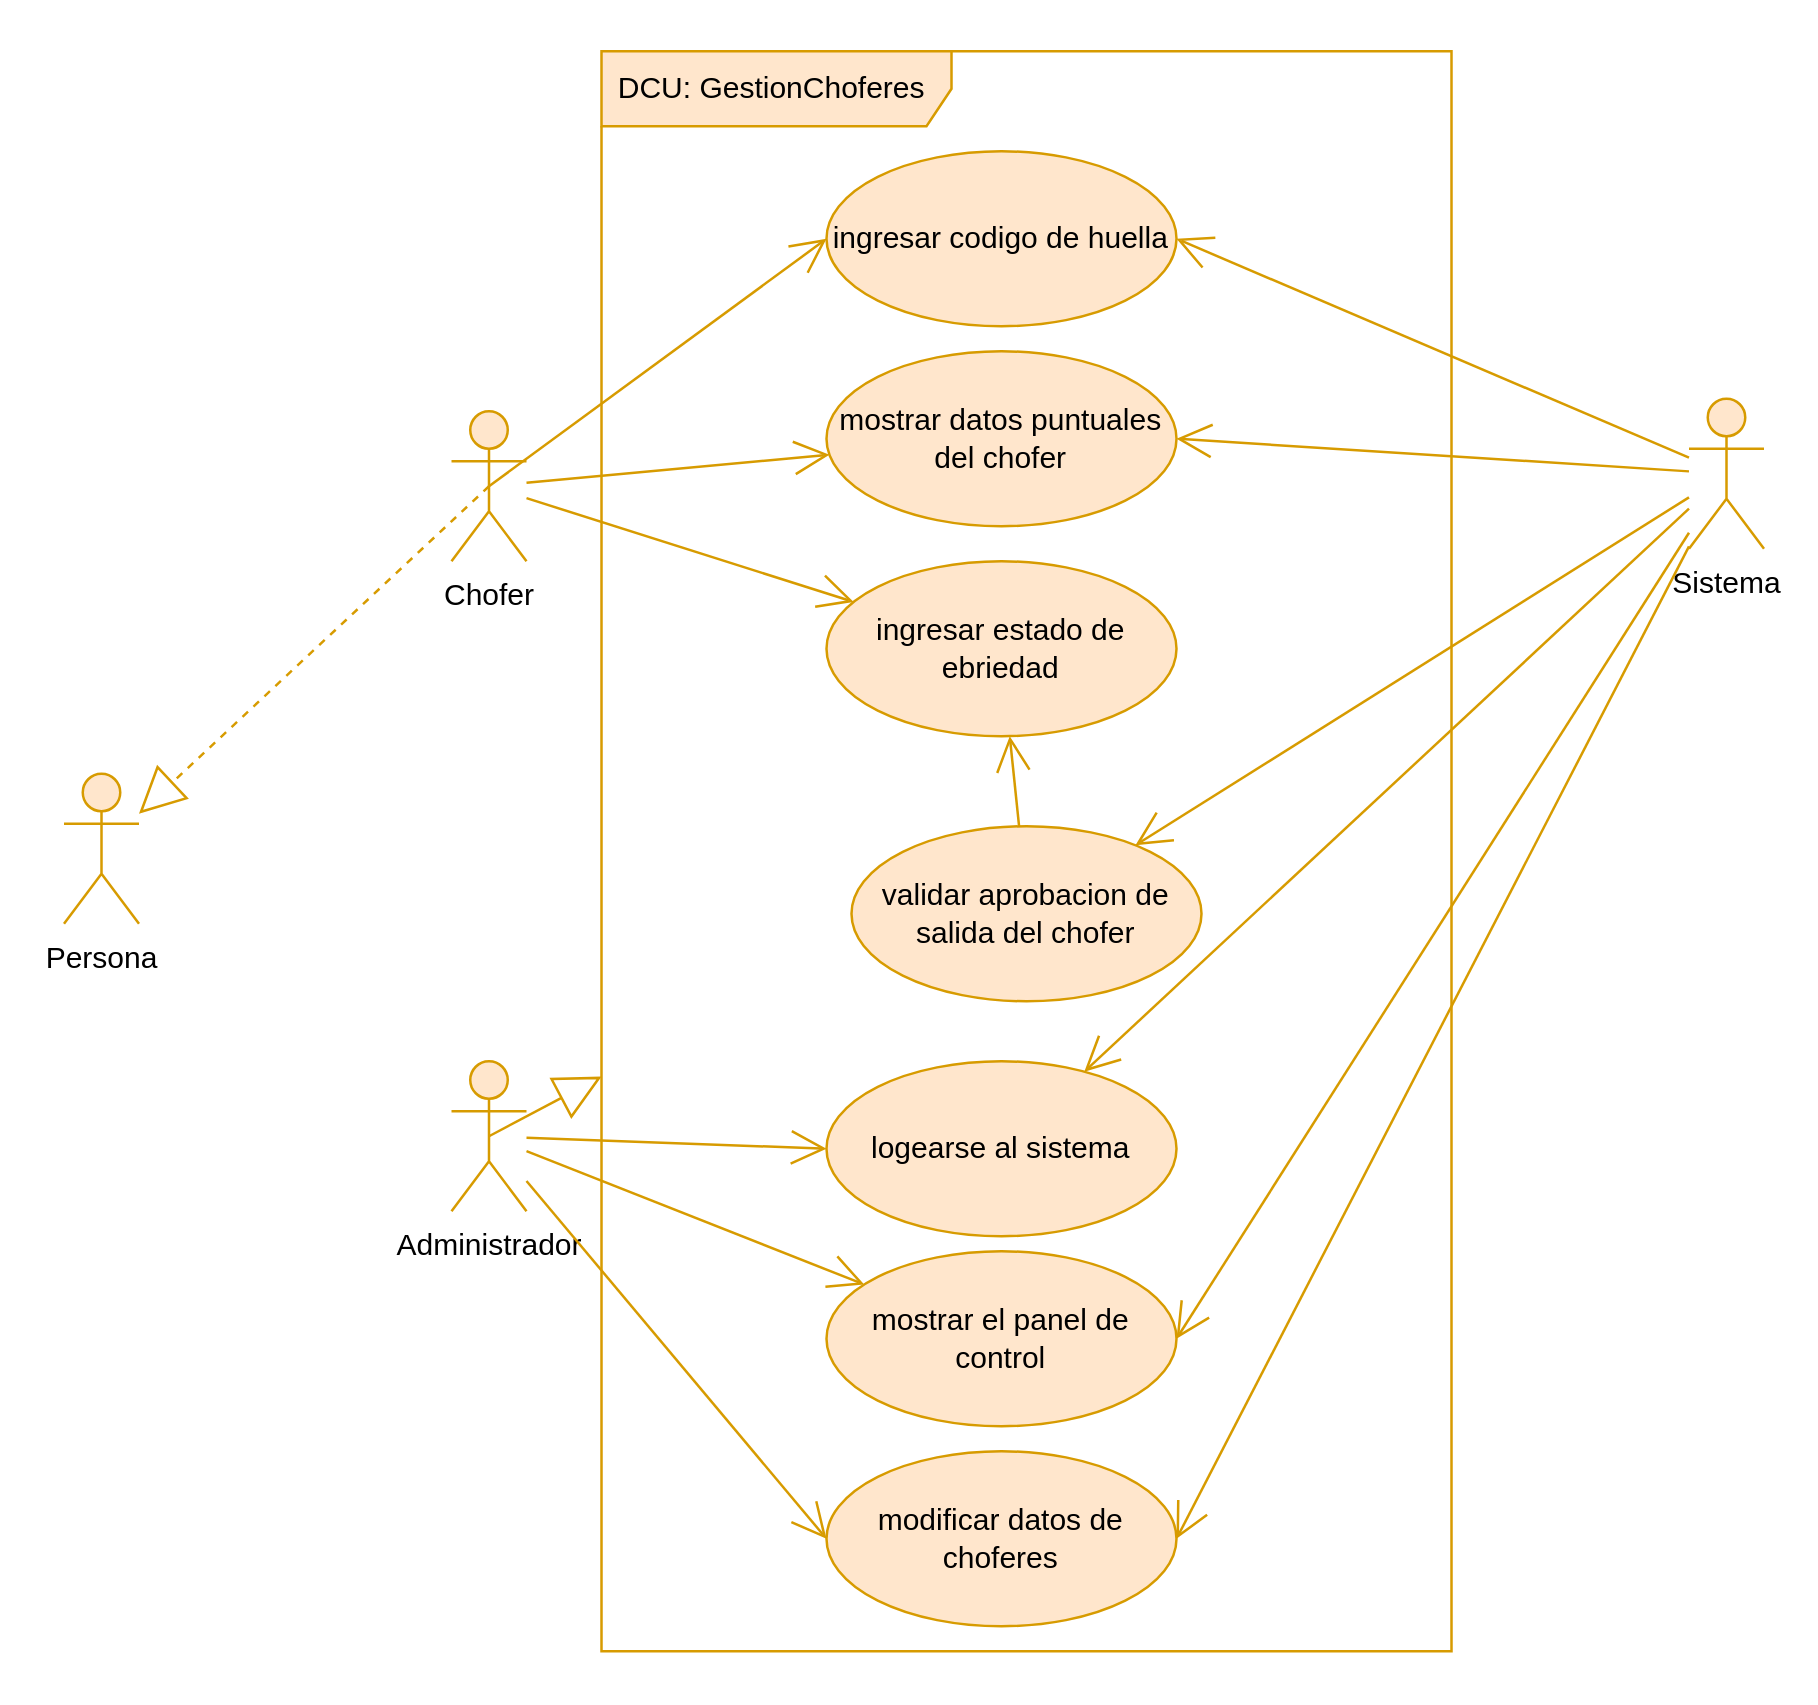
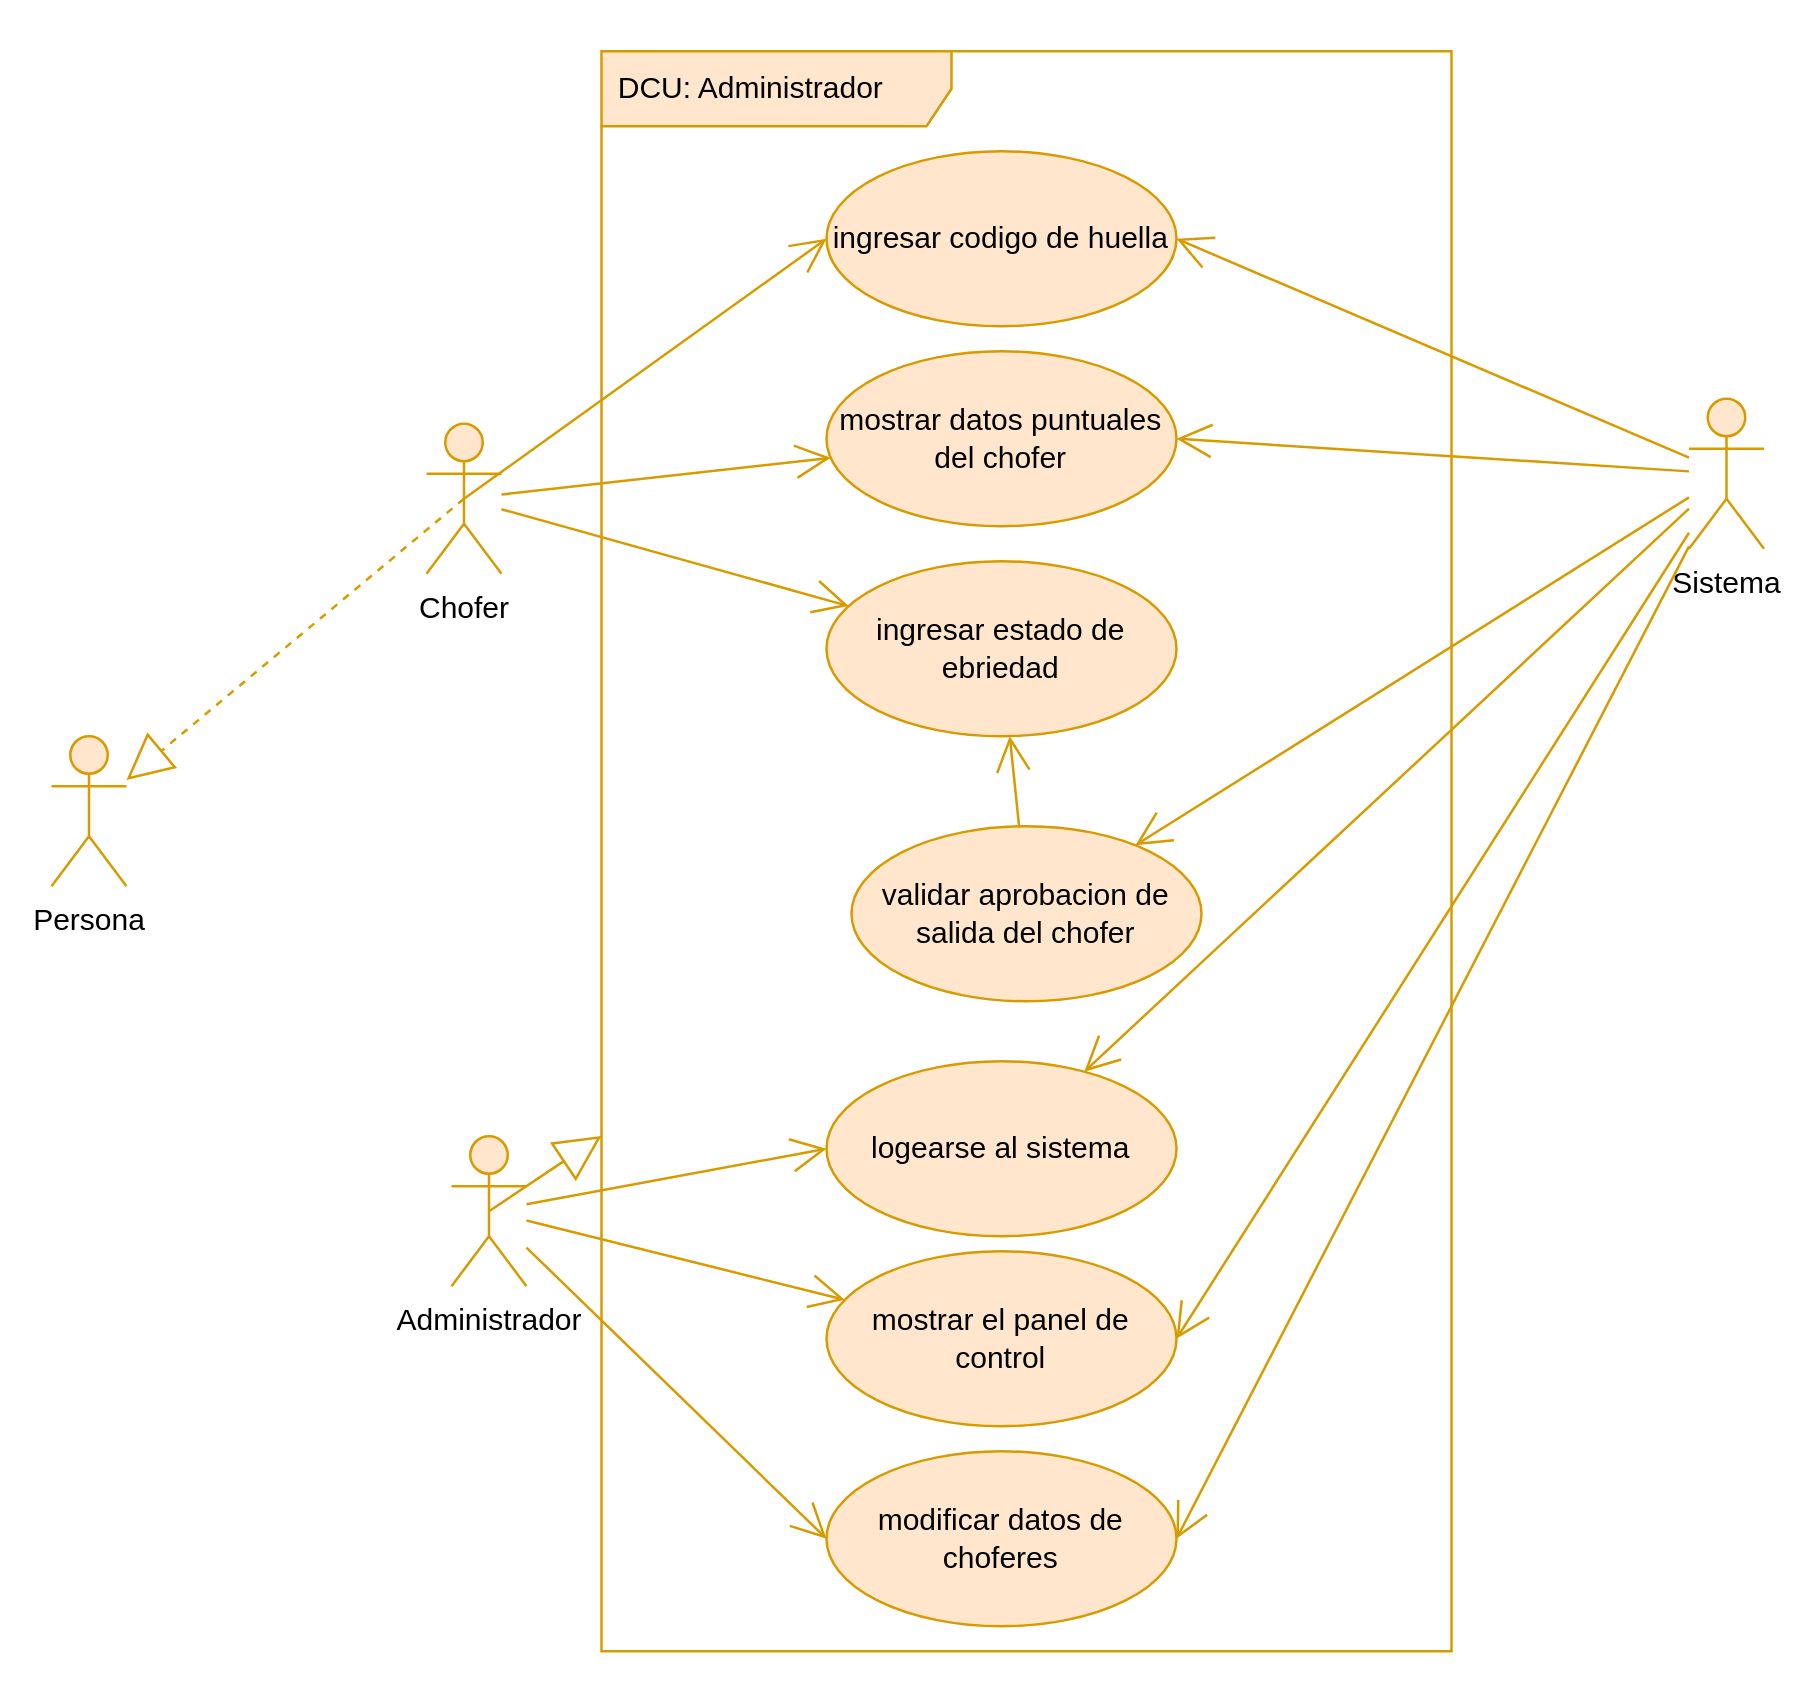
- <mxCell id="28" value="DCU: GestionChoferes" style="shape=umlFrame;whiteSpace=wrap;html=1;width=140;height=30;boundedLbl=1;verticalAlign=middle;align=left;spacingLeft=5;fillColor=#ffe6cc;strokeColor=#d79b00;" vertex="1" parent="1"><mxGeometry x="240" y="20" width="340" height="640" as="geometry" /></mxCell>
+ <mxCell id="28" value="DCU: Administrador" style="shape=umlFrame;whiteSpace=wrap;html=1;width=140;height=30;boundedLbl=1;verticalAlign=middle;align=left;spacingLeft=5;fillColor=#ffe6cc;strokeColor=#d79b00;" vertex="1" parent="1"><mxGeometry x="240" y="20" width="340" height="640" as="geometry" /></mxCell>
- <mxCell id="3" value="Chofer" style="shape=umlActor;verticalLabelPosition=bottom;verticalAlign=top;html=1;fillColor=#ffe6cc;strokeColor=#d79b00;" parent="1" vertex="1"><mxGeometry x="180" y="164" width="30" height="60" as="geometry" /></mxCell>
+ <mxCell id="3" value="Chofer" style="shape=umlActor;verticalLabelPosition=bottom;verticalAlign=top;html=1;fillColor=#ffe6cc;strokeColor=#d79b00;" parent="1" vertex="1"><mxGeometry x="170" y="169" width="30" height="60" as="geometry" /></mxCell>
- <mxCell id="2" value="Persona" style="shape=umlActor;verticalLabelPosition=bottom;verticalAlign=top;html=1;fillColor=#ffe6cc;strokeColor=#d79b00;" parent="1" vertex="1"><mxGeometry x="25" y="309" width="30" height="60" as="geometry" /></mxCell>
+ <mxCell id="2" value="Persona" style="shape=umlActor;verticalLabelPosition=bottom;verticalAlign=top;html=1;fillColor=#ffe6cc;strokeColor=#d79b00;" parent="1" vertex="1"><mxGeometry x="20" y="294" width="30" height="60" as="geometry" /></mxCell>
- <mxCell id="4" value="Administrador" style="shape=umlActor;verticalLabelPosition=bottom;verticalAlign=top;html=1;fillColor=#ffe6cc;strokeColor=#d79b00;" parent="1" vertex="1"><mxGeometry x="180" y="424" width="30" height="60" as="geometry" /></mxCell>
+ <mxCell id="4" value="Administrador" style="shape=umlActor;verticalLabelPosition=bottom;verticalAlign=top;html=1;fillColor=#ffe6cc;strokeColor=#d79b00;" parent="1" vertex="1"><mxGeometry x="180" y="454" width="30" height="60" as="geometry" /></mxCell>
